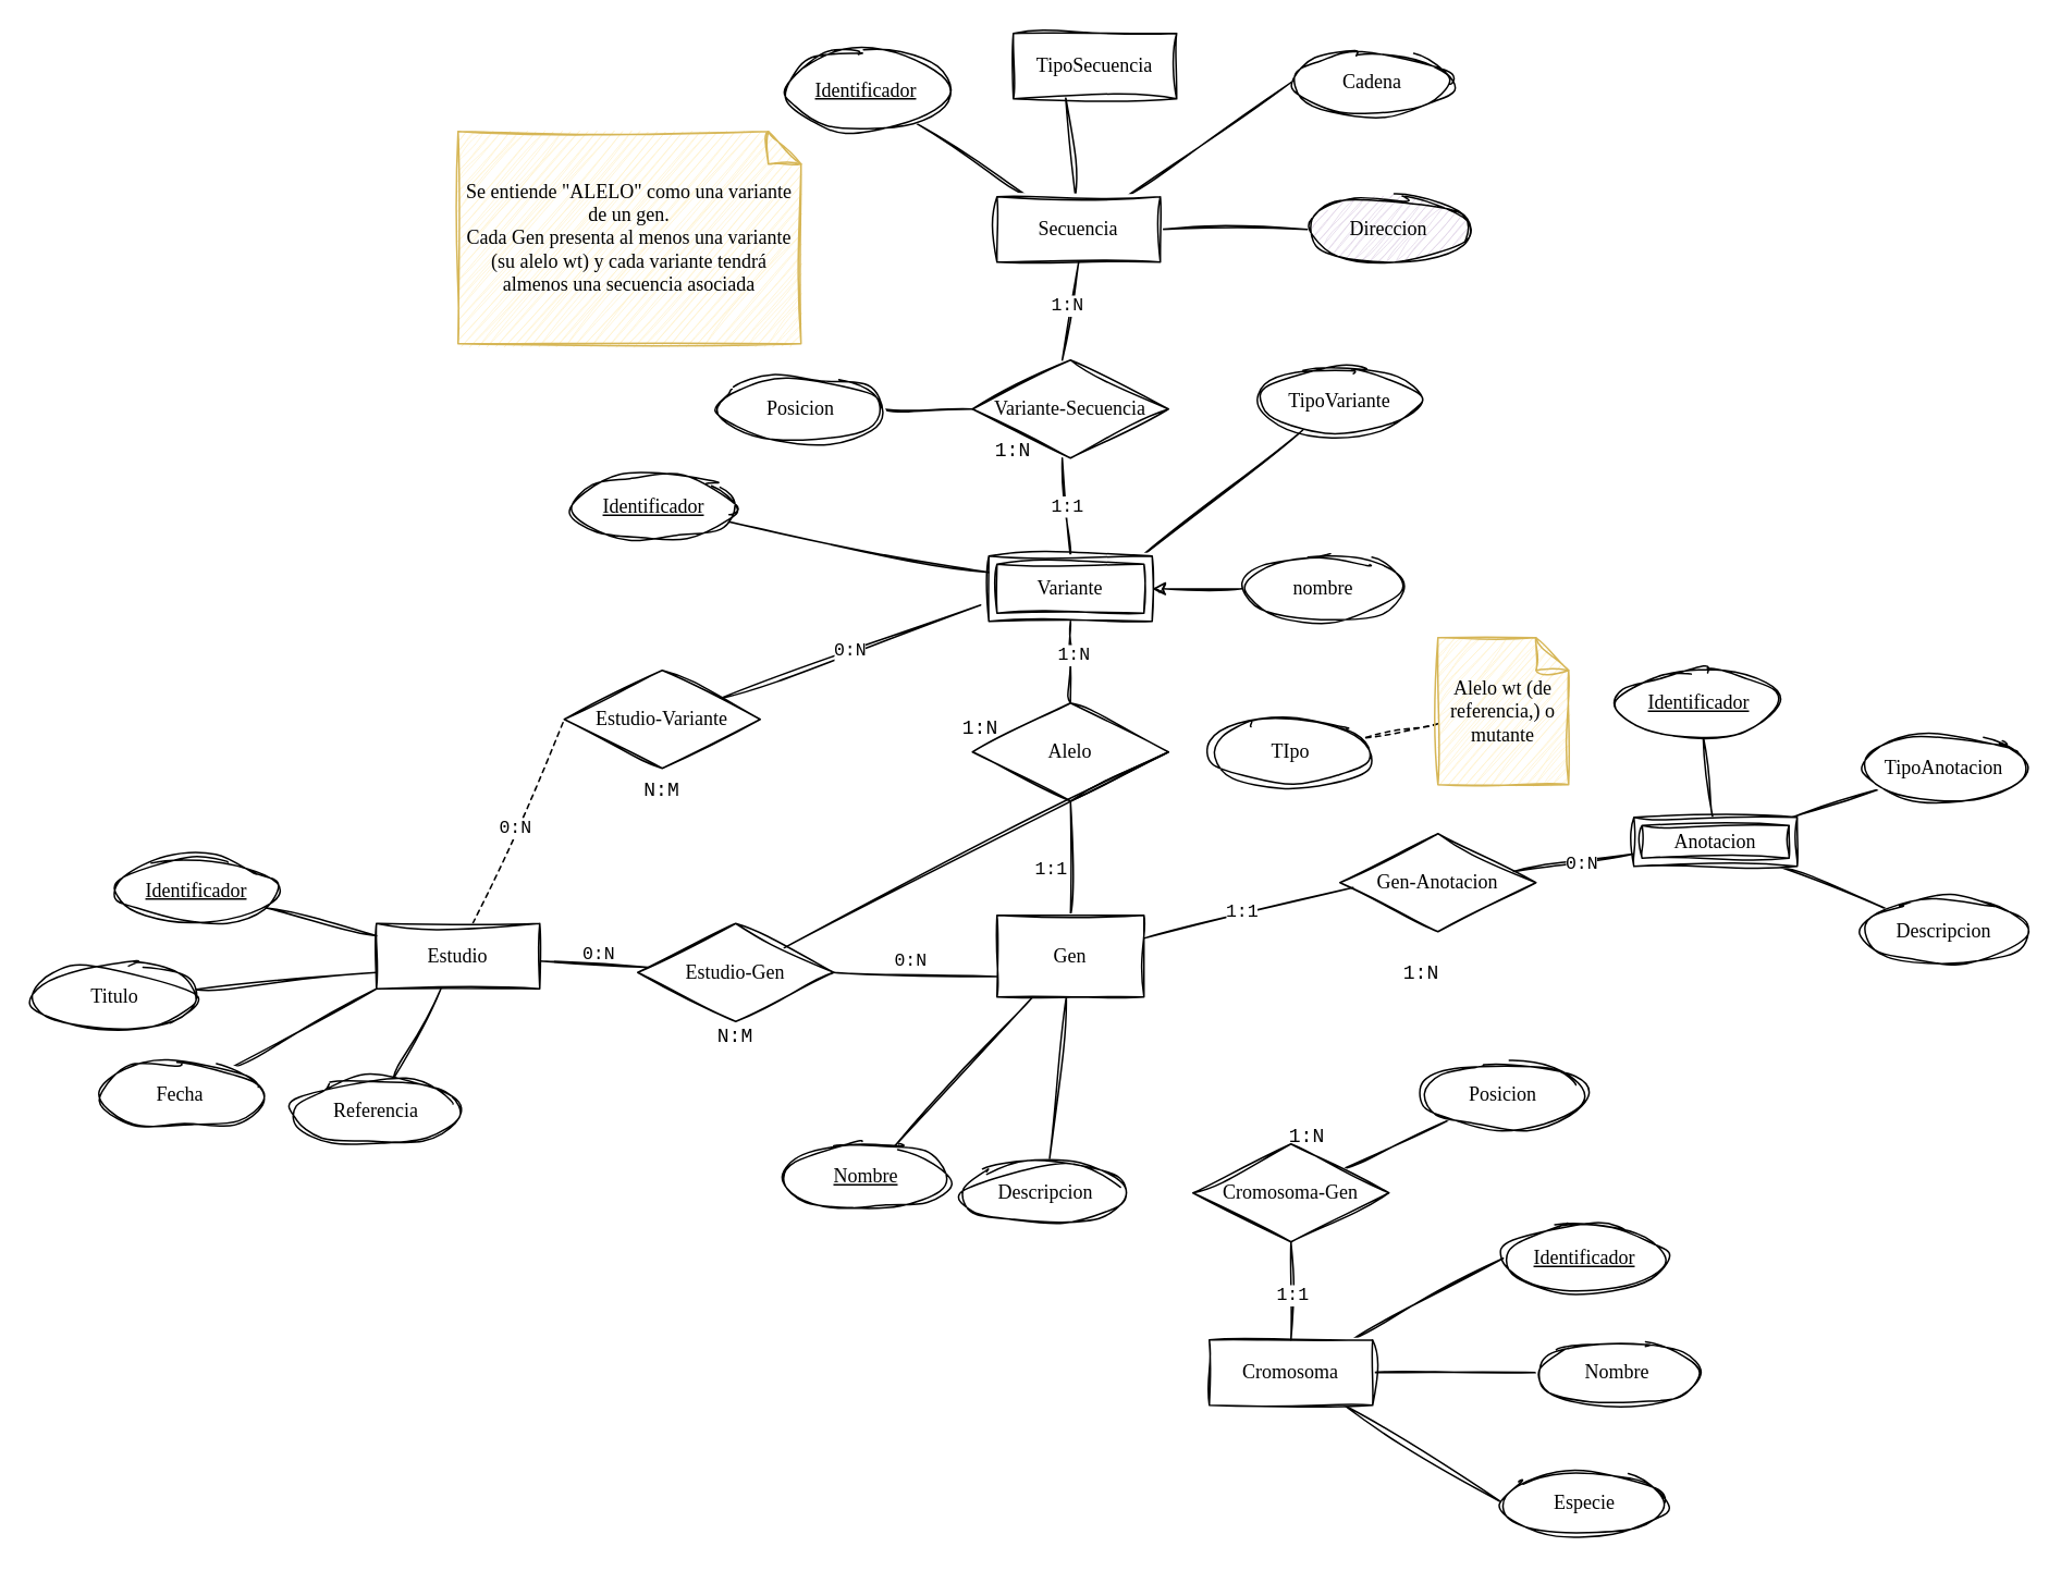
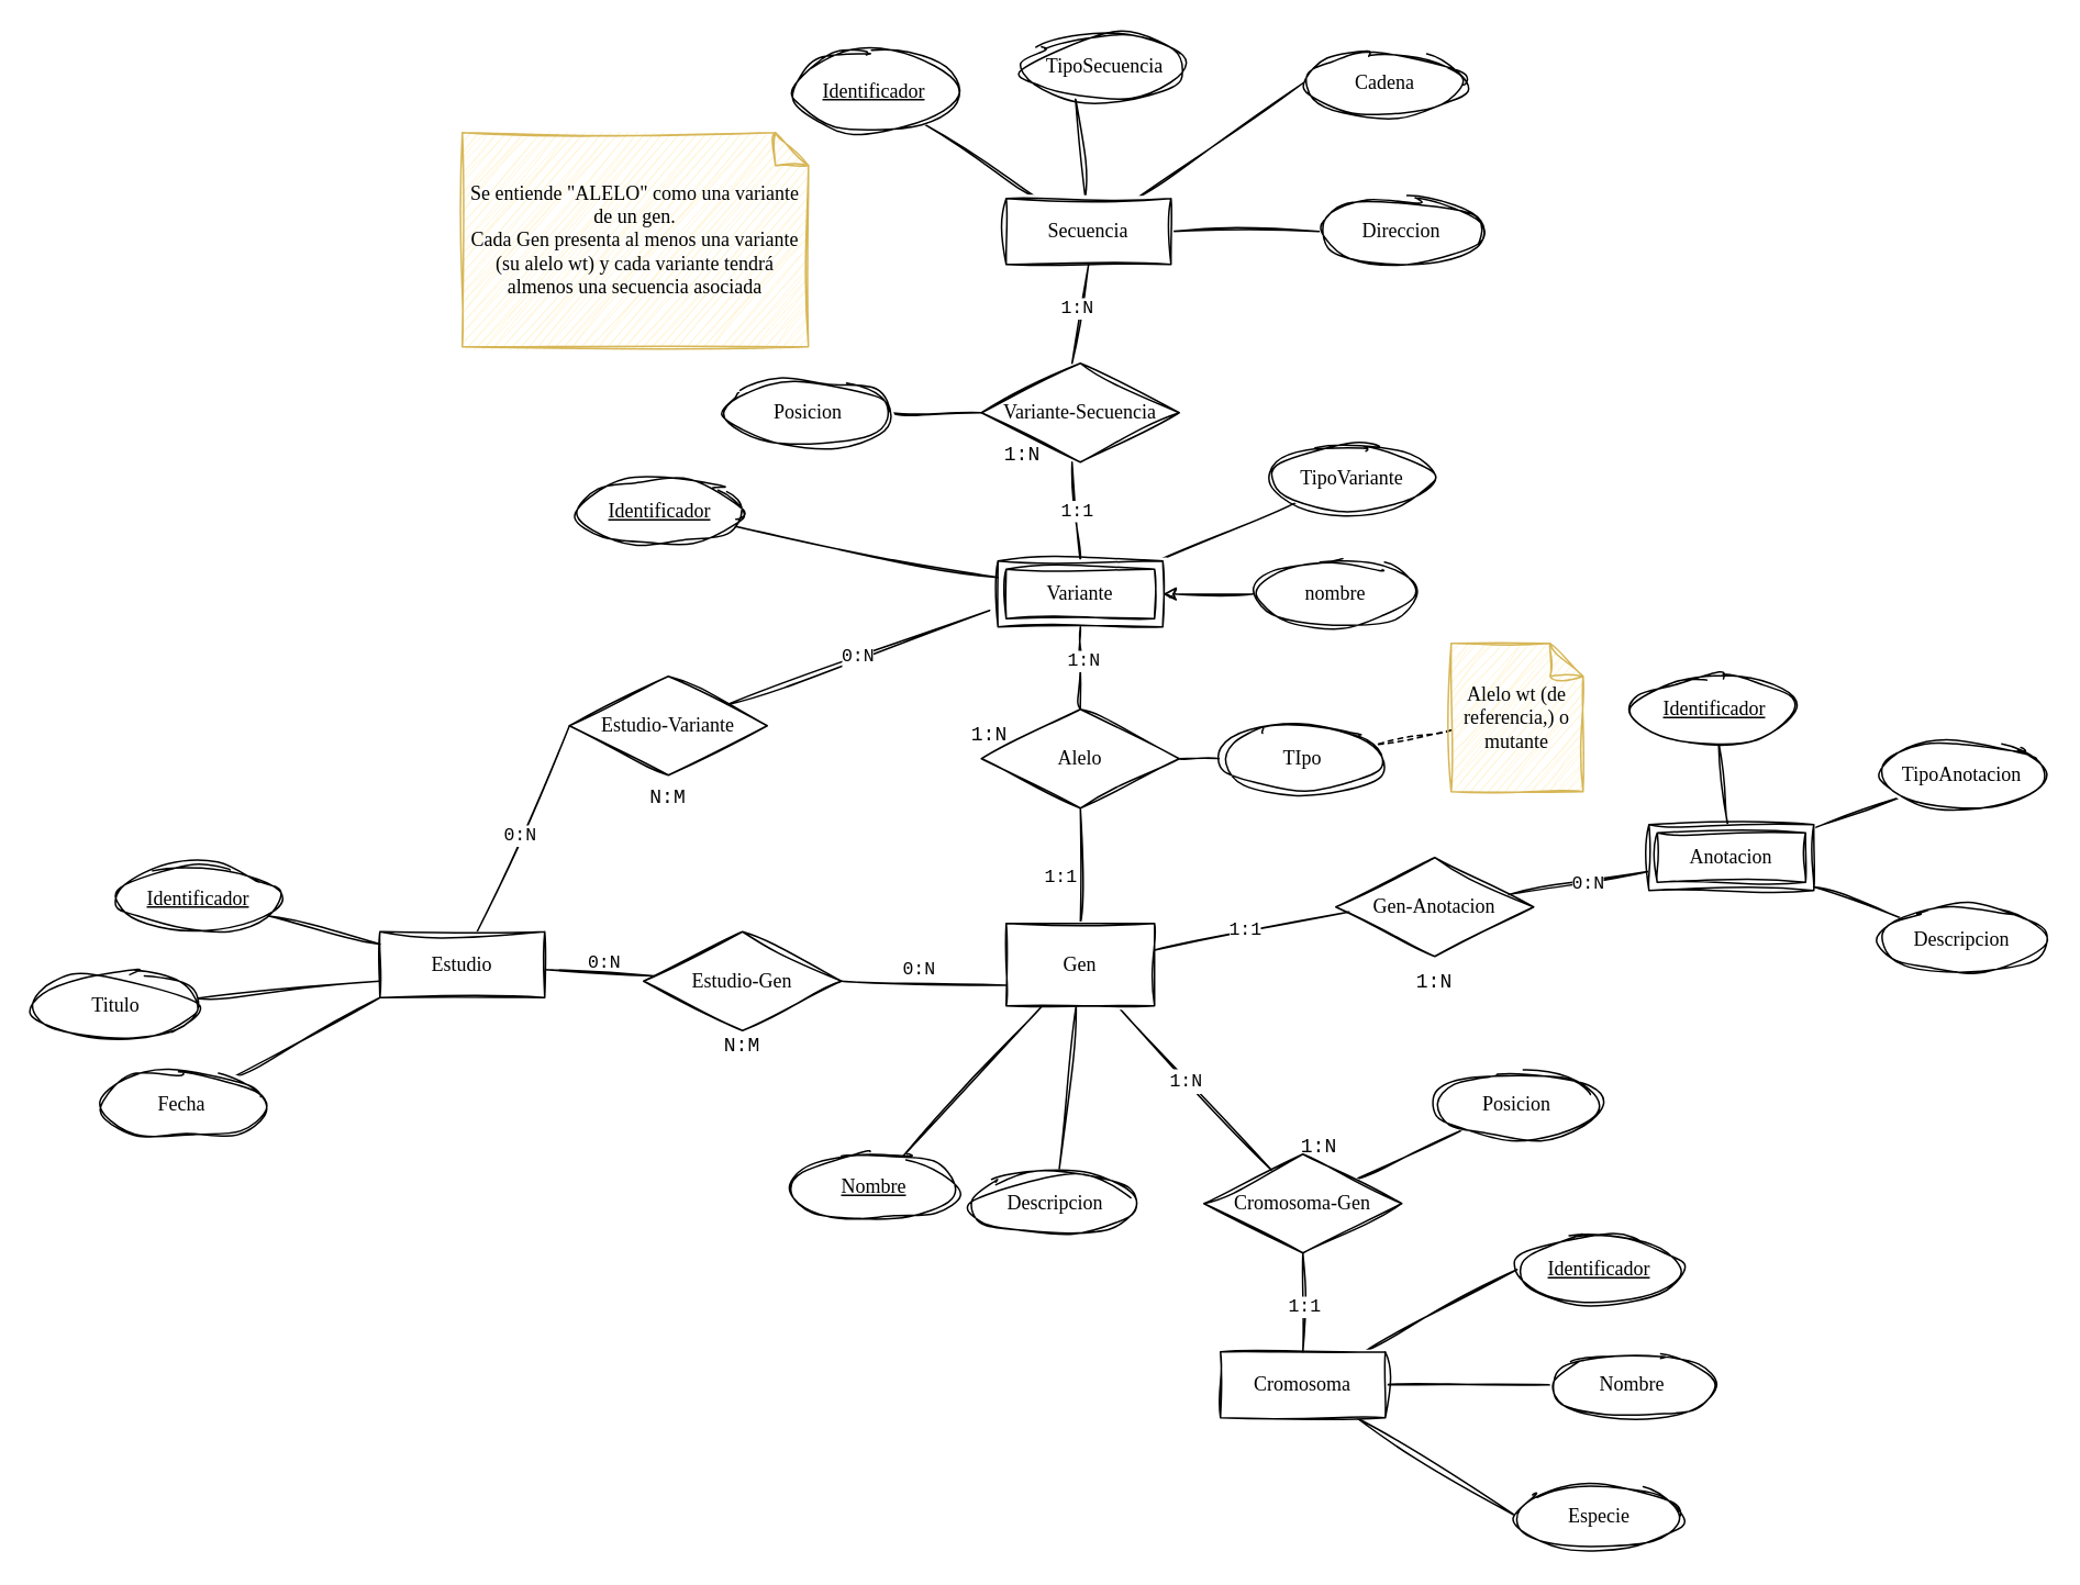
- <mxCell id="48" value="TipoSecuencia" style="whiteSpace=wrap;html=1;align=center;sketch=1;hachureGap=4;jiggle=2;curveFitting=1;fontFamily=Architects Daughter;fontSource=https%3A%2F%2Ffonts.googleapis.com%2Fcss%3Ffamily%3DArchitects%2BDaughter;rounded=0;" parent="1" vertex="1"><mxGeometry x="620" y="20" width="100" height="40" as="geometry" /></mxCell>
+ <mxCell id="48" value="TipoSecuencia" style="ellipse;whiteSpace=wrap;html=1;align=center;sketch=1;hachureGap=4;jiggle=2;curveFitting=1;fontFamily=Architects Daughter;fontSource=https%3A%2F%2Ffonts.googleapis.com%2Fcss%3Ffamily%3DArchitects%2BDaughter;" parent="1" vertex="1"><mxGeometry x="620" y="20" width="100" height="40" as="geometry" /></mxCell>
- <mxCell id="52" value="Direccion" style="ellipse;whiteSpace=wrap;html=1;align=center;sketch=1;hachureGap=4;jiggle=2;curveFitting=1;fontFamily=Architects Daughter;fontSource=https%3A%2F%2Ffonts.googleapis.com%2Fcss%3Ffamily%3DArchitects%2BDaughter;fillColor=#e1d5e7;" parent="1" vertex="1"><mxGeometry x="800" y="120" width="100" height="40" as="geometry" /></mxCell>
+ <mxCell id="52" value="Direccion" style="ellipse;whiteSpace=wrap;html=1;align=center;sketch=1;hachureGap=4;jiggle=2;curveFitting=1;fontFamily=Architects Daughter;fontSource=https%3A%2F%2Ffonts.googleapis.com%2Fcss%3Ffamily%3DArchitects%2BDaughter;" parent="1" vertex="1"><mxGeometry x="800" y="120" width="100" height="40" as="geometry" /></mxCell>
- <mxCell id="63" value="TipoVariante" style="ellipse;whiteSpace=wrap;html=1;align=center;sketch=1;hachureGap=4;jiggle=2;curveFitting=1;fontFamily=Architects Daughter;fontSource=https%3A%2F%2Ffonts.googleapis.com%2Fcss%3Ffamily%3DArchitects%2BDaughter;" parent="1" vertex="1"><mxGeometry x="770" y="225" width="100" height="40" as="geometry" /></mxCell>
+ <mxCell id="63" value="TipoVariante" style="ellipse;whiteSpace=wrap;html=1;align=center;sketch=1;hachureGap=4;jiggle=2;curveFitting=1;fontFamily=Architects Daughter;fontSource=https%3A%2F%2Ffonts.googleapis.com%2Fcss%3Ffamily%3DArchitects%2BDaughter;" parent="1" vertex="1"><mxGeometry x="770" y="270" width="100" height="40" as="geometry" /></mxCell>
- <mxCell id="29" value="" style="rounded=0;sketch=1;hachureGap=4;jiggle=2;curveFitting=1;orthogonalLoop=1;jettySize=auto;html=1;fontFamily=Architects Daughter;fontSource=https%3A%2F%2Ffonts.googleapis.com%2Fcss%3Ffamily%3DArchitects%2BDaughter;endArrow=none;endFill=0;entryX=0;entryY=0.5;entryDx=0;entryDy=0;dashed=1;" parent="1" source="31" target="83" edge="1"><mxGeometry relative="1" as="geometry" /></mxCell>
+ <mxCell id="29" value="" style="rounded=0;sketch=1;hachureGap=4;jiggle=2;curveFitting=1;orthogonalLoop=1;jettySize=auto;html=1;fontFamily=Architects Daughter;fontSource=https%3A%2F%2Ffonts.googleapis.com%2Fcss%3Ffamily%3DArchitects%2BDaughter;endArrow=none;endFill=0;entryX=0;entryY=0.5;entryDx=0;entryDy=0;" parent="1" source="31" target="83" edge="1"><mxGeometry relative="1" as="geometry" /></mxCell>
- <mxCell id="15" value="Anotacion" style="shape=ext;margin=3;double=1;whiteSpace=wrap;html=1;align=center;sketch=1;hachureGap=4;jiggle=2;curveFitting=1;fontFamily=Architects Daughter;fontSource=https%3A%2F%2Ffonts.googleapis.com%2Fcss%3Ffamily%3DArchitects%2BDaughter;" parent="1" vertex="1"><mxGeometry x="1000" y="500" width="100" height="30" as="geometry" /></mxCell>
+ <mxCell id="15" value="Anotacion" style="shape=ext;margin=3;double=1;whiteSpace=wrap;html=1;align=center;sketch=1;hachureGap=4;jiggle=2;curveFitting=1;fontFamily=Architects Daughter;fontSource=https%3A%2F%2Ffonts.googleapis.com%2Fcss%3Ffamily%3DArchitects%2BDaughter;" parent="1" vertex="1"><mxGeometry x="1000" y="500" width="100" height="40" as="geometry" /></mxCell>
- <mxCell id="22" style="rounded=0;sketch=1;hachureGap=4;jiggle=2;curveFitting=1;orthogonalLoop=1;jettySize=auto;html=1;fontFamily=Architects Daughter;fontSource=https%3A%2F%2Ffonts.googleapis.com%2Fcss%3Ffamily%3DArchitects%2BDaughter;exitX=1;exitY=0.5;exitDx=0;exitDy=0;endArrow=none;endFill=0;" parent="1" source="18" target="80" edge="1"><mxGeometry relative="1" as="geometry" /></mxCell>
+ <mxCell id="22" style="rounded=0;sketch=1;hachureGap=4;jiggle=2;curveFitting=1;orthogonalLoop=1;jettySize=auto;html=1;fontFamily=Architects Daughter;fontSource=https%3A%2F%2Ffonts.googleapis.com%2Fcss%3Ffamily%3DArchitects%2BDaughter;exitX=1;exitY=0.5;exitDx=0;exitDy=0;endArrow=none;endFill=0;entryX=0;entryY=0.5;entryDx=0;entryDy=0;" parent="1" source="18" target="51" edge="1"><mxGeometry relative="1" as="geometry" /></mxCell>
- <mxCell id="11" value="Gen-Anotacion" style="shape=rhombus;perimeter=rhombusPerimeter;whiteSpace=wrap;html=1;align=center;sketch=1;hachureGap=4;jiggle=2;curveFitting=1;fontFamily=Architects Daughter;fontSource=https%3A%2F%2Ffonts.googleapis.com%2Fcss%3Ffamily%3DArchitects%2BDaughter;" parent="1" vertex="1"><mxGeometry x="820" y="510" width="120" height="60" as="geometry" /></mxCell>
+ <mxCell id="11" value="Gen-Anotacion" style="shape=rhombus;perimeter=rhombusPerimeter;whiteSpace=wrap;html=1;align=center;sketch=1;hachureGap=4;jiggle=2;curveFitting=1;fontFamily=Architects Daughter;fontSource=https%3A%2F%2Ffonts.googleapis.com%2Fcss%3Ffamily%3DArchitects%2BDaughter;" parent="1" vertex="1"><mxGeometry x="810" y="520" width="120" height="60" as="geometry" /></mxCell>
- <mxCell id="72" style="rounded=0;sketch=1;hachureGap=4;jiggle=2;curveFitting=1;orthogonalLoop=1;jettySize=auto;html=1;fontFamily=Architects Daughter;fontSource=https%3A%2F%2Ffonts.googleapis.com%2Fcss%3Ffamily%3DArchitects%2BDaughter;endArrow=none;endFill=0;" parent="1" source="73" target="31" edge="1"><mxGeometry relative="1" as="geometry" /></mxCell>
+ <mxCell id="4" style="rounded=0;sketch=1;hachureGap=4;jiggle=2;curveFitting=1;orthogonalLoop=1;jettySize=auto;html=1;exitX=0.75;exitY=1;exitDx=0;exitDy=0;fontFamily=Architects Daughter;fontSource=https%3A%2F%2Ffonts.googleapis.com%2Fcss%3Ffamily%3DArchitects%2BDaughter;endArrow=none;endFill=0;" parent="1" source="8" target="42" edge="1"><mxGeometry relative="1" as="geometry" /></mxCell>
+ <mxCell id="5" value="&lt;font face=&quot;Courier New&quot;&gt;1:N&lt;/font&gt;" style="edgeLabel;html=1;align=center;verticalAlign=middle;resizable=0;points=[];sketch=1;hachureGap=4;jiggle=2;curveFitting=1;fontFamily=Architects Daughter;fontSource=https%3A%2F%2Ffonts.googleapis.com%2Fcss%3Ffamily%3DArchitects%2BDaughter;" parent="4" vertex="1" connectable="0"><mxGeometry x="-0.101" y="-1" relative="1" as="geometry"><mxPoint as="offset" /></mxGeometry></mxCell>
- <mxCell id="73" value="Referencia" style="ellipse;whiteSpace=wrap;html=1;align=center;sketch=1;hachureGap=4;jiggle=2;curveFitting=1;fontFamily=Architects Daughter;fontSource=https%3A%2F%2Ffonts.googleapis.com%2Fcss%3Ffamily%3DArchitects%2BDaughter;" parent="1" vertex="1"><mxGeometry x="180" y="660" width="100" height="40" as="geometry" /></mxCell>
